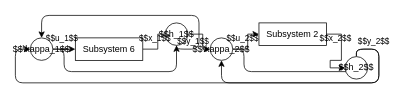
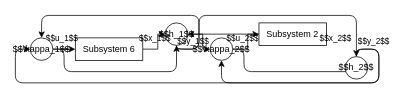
+ <mxCell id="8" style="edgeStyle=orthogonalEdgeStyle;rounded=1;orthogonalLoop=1;jettySize=auto;html=1;entryX=0.5;entryY=0;entryDx=0;entryDy=0;" edge="1" parent="1" source="9" target="24"><mxGeometry relative="1" as="geometry"><Array as="points"><mxPoint x="265" y="65" /><mxPoint x="265" y="20" /><mxPoint x="475" y="20" /></Array></mxGeometry></mxCell>
- <mxCell id="2" style="edgeStyle=orthogonalEdgeStyle;rounded=0;orthogonalLoop=1;jettySize=auto;html=1;entryX=0;entryY=0.5;entryDx=0;entryDy=0;endArrow=none;" edge="1" parent="1" source="3" target="9"><mxGeometry relative="1" as="geometry" /></mxCell>
+ <mxCell id="2" style="edgeStyle=orthogonalEdgeStyle;rounded=0;orthogonalLoop=1;jettySize=auto;html=1;entryX=0;entryY=0.5;entryDx=0;entryDy=0;" edge="1" parent="1" source="3" target="9"><mxGeometry relative="1" as="geometry" /></mxCell>
- <mxCell id="4" style="edgeStyle=orthogonalEdgeStyle;rounded=0;orthogonalLoop=1;jettySize=auto;html=1;entryX=0;entryY=0.5;entryDx=0;entryDy=0;" edge="1" parent="1" source="5" target="24"><mxGeometry relative="1" as="geometry" /></mxCell>
+ <mxCell id="4" style="edgeStyle=orthogonalEdgeStyle;rounded=0;orthogonalLoop=1;jettySize=auto;html=1;" edge="1" parent="1" source="5" target="9"><mxGeometry relative="1" as="geometry" /></mxCell>
